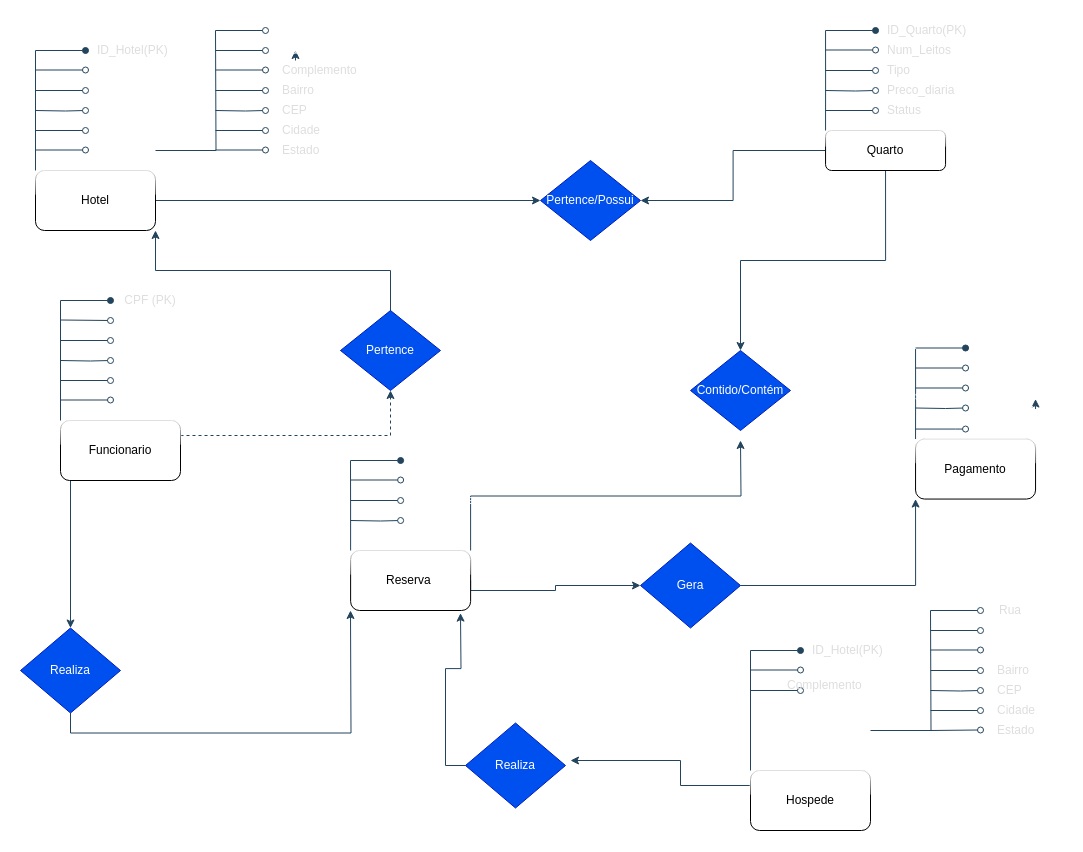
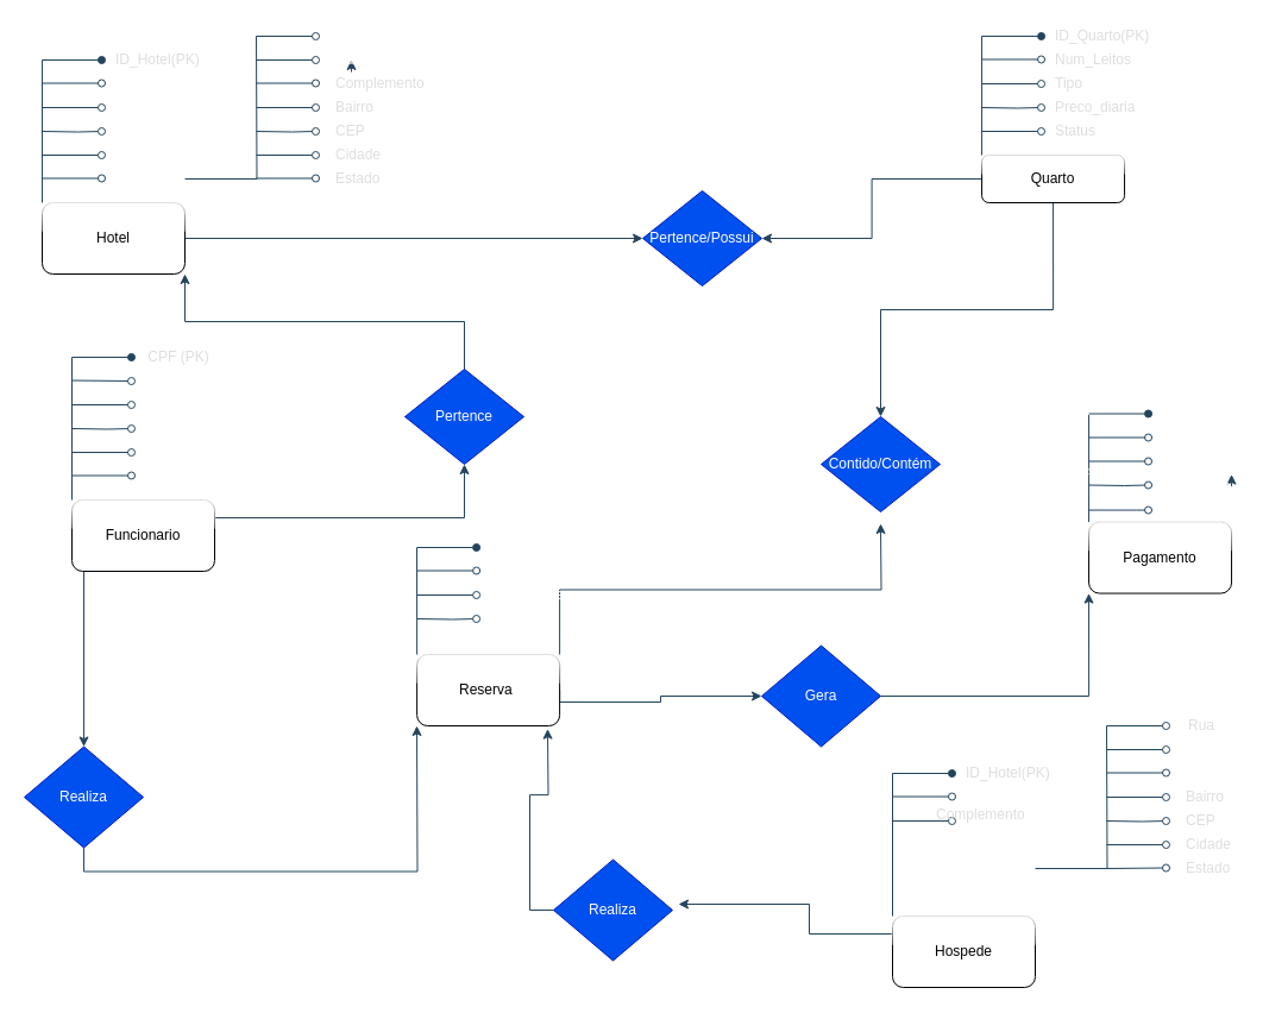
- <mxCell id="3" style="edgeStyle=orthogonalEdgeStyle;rounded=0;orthogonalLoop=1;jettySize=auto;html=1;exitX=1;exitY=0.25;exitDx=0;exitDy=0;strokeColor=#23445D;endArrow=classic;endFill=1;dashed=1;" edge="1" parent="1" source="5" target="119"><mxGeometry relative="1" as="geometry" /></mxCell>
+ <mxCell id="3" style="edgeStyle=orthogonalEdgeStyle;rounded=0;orthogonalLoop=1;jettySize=auto;html=1;exitX=1;exitY=0.25;exitDx=0;exitDy=0;strokeColor=#23445D;endArrow=classic;endFill=1;" edge="1" parent="1" source="5" target="119"><mxGeometry relative="1" as="geometry" /></mxCell>
